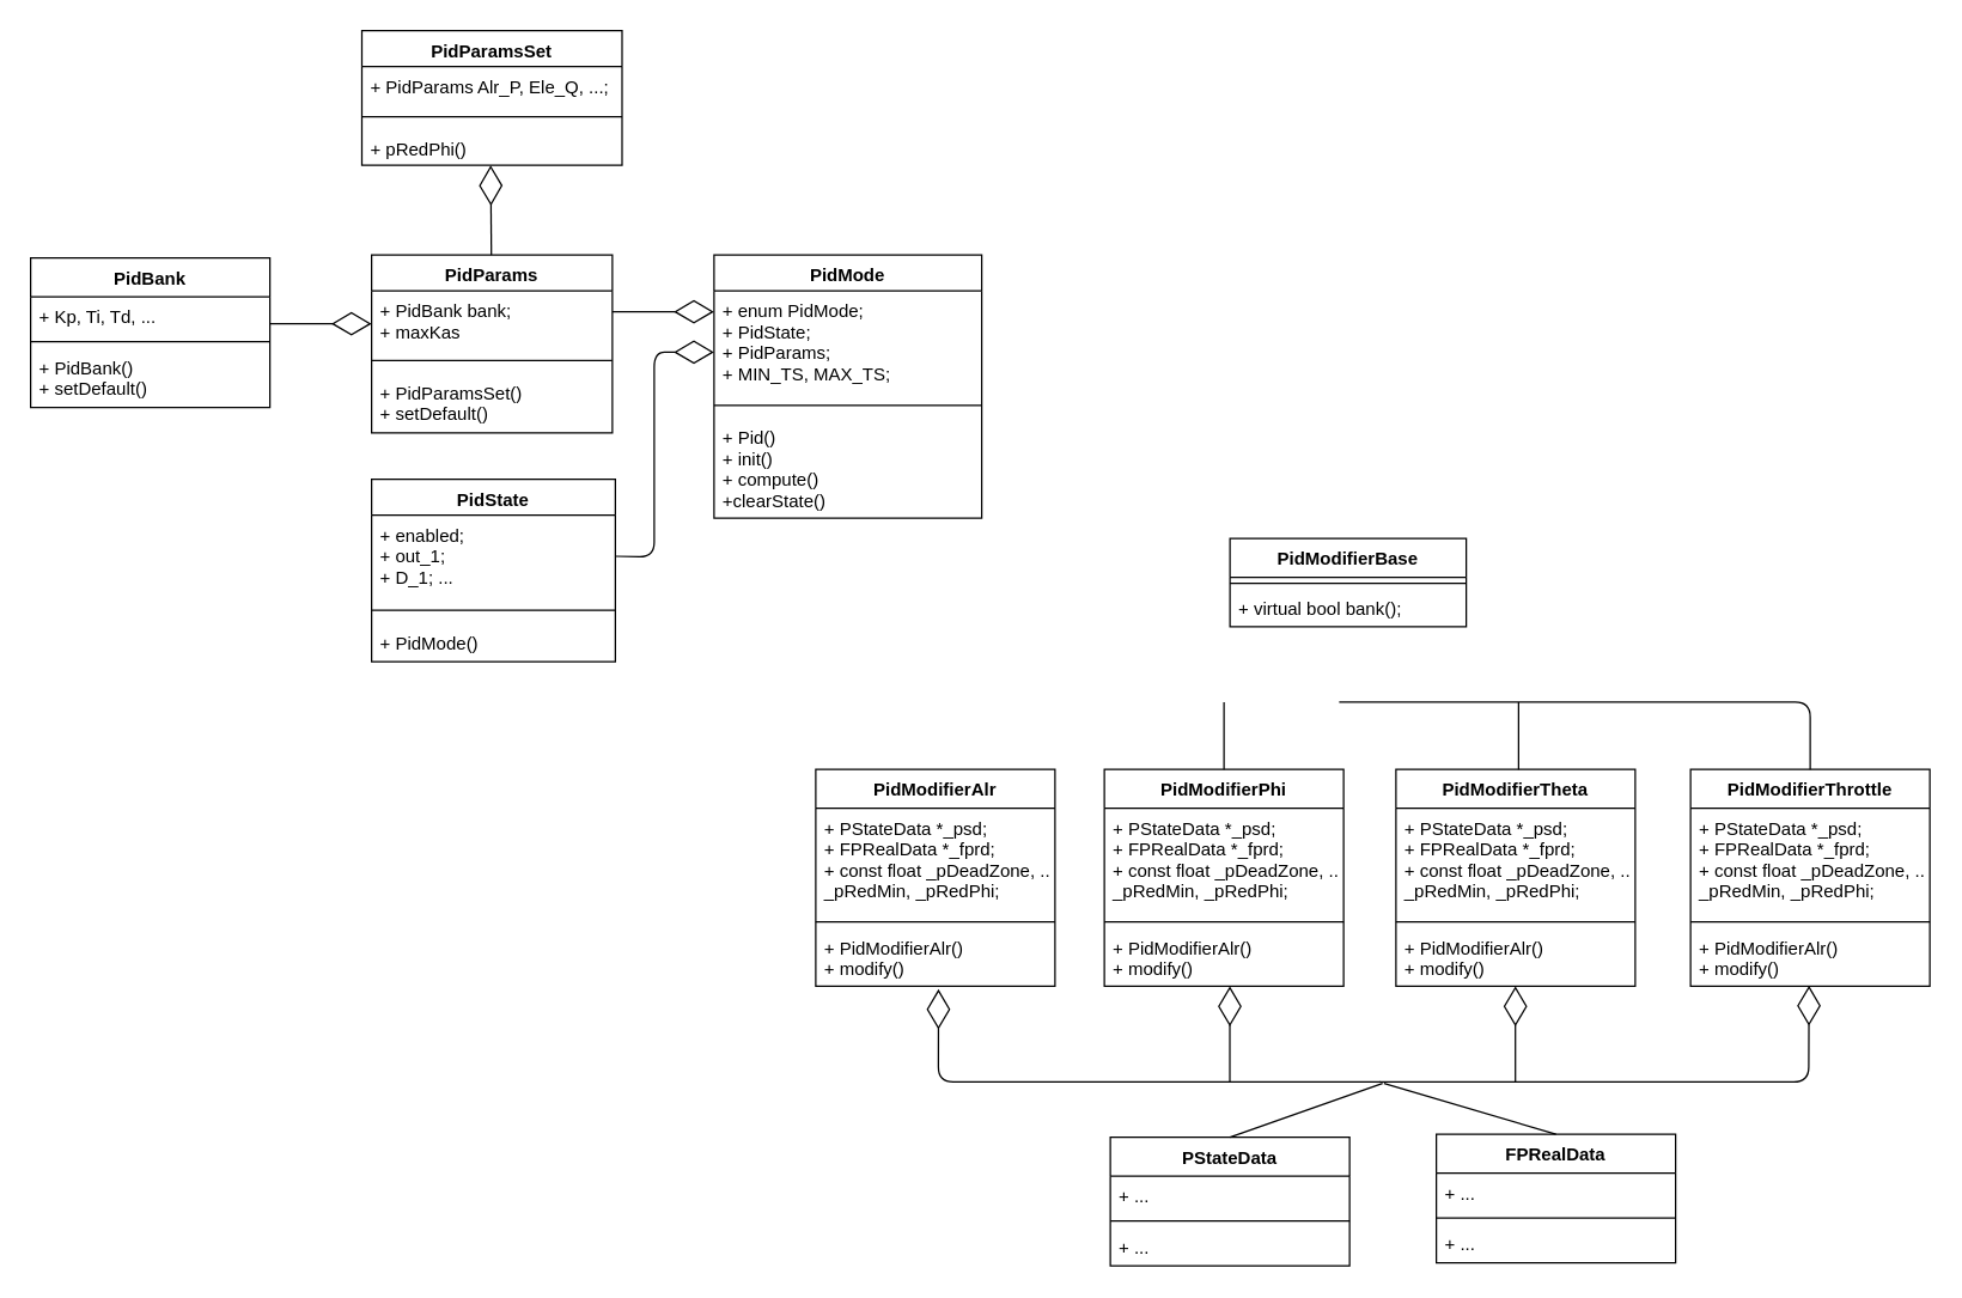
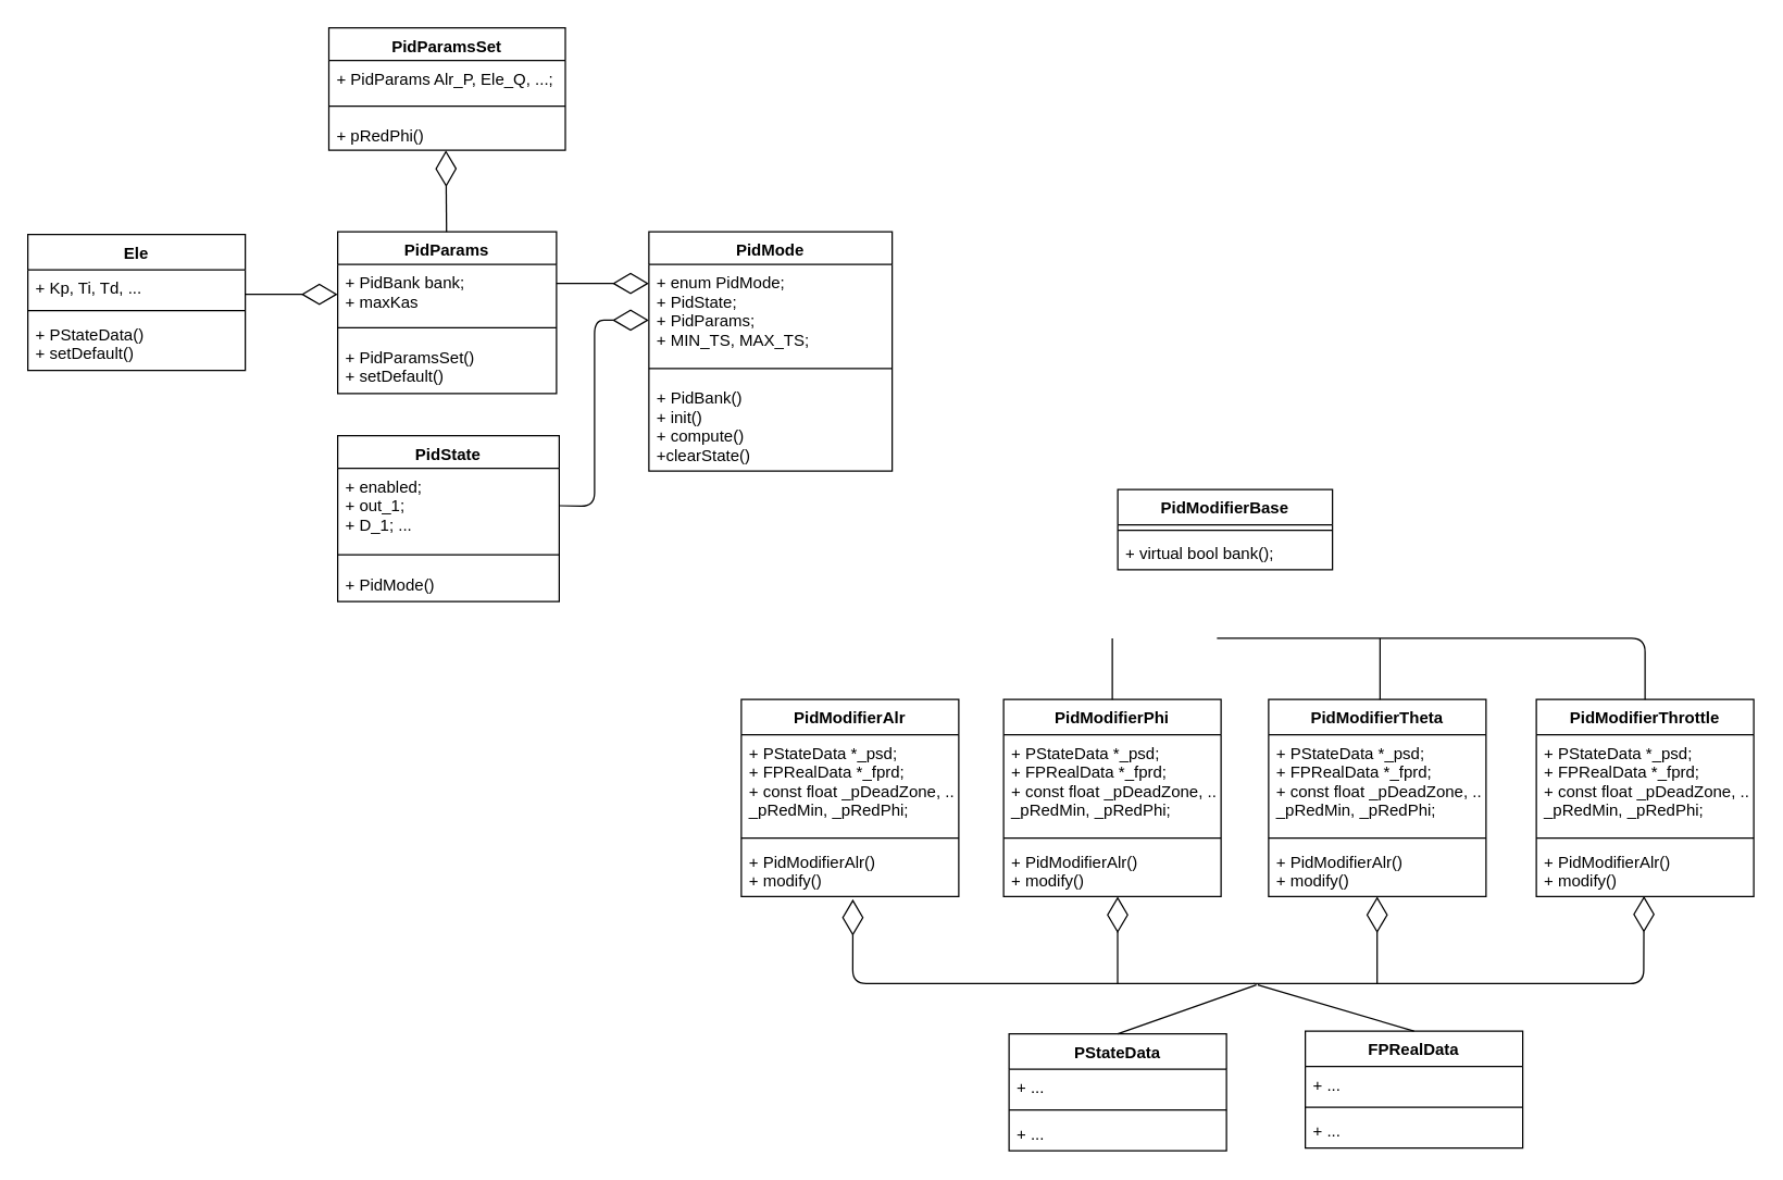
- <mxCell id="2" value="PidBank" style="swimlane;fontStyle=1;align=center;verticalAlign=top;childLayout=stackLayout;horizontal=1;startSize=26;horizontalStack=0;resizeParent=1;resizeParentMax=0;resizeLast=0;collapsible=1;marginBottom=0;" vertex="1" parent="1"><mxGeometry x="20" y="172" width="160" height="100" as="geometry" /></mxCell>
+ <mxCell id="2" value="Ele" style="swimlane;fontStyle=1;align=center;verticalAlign=top;childLayout=stackLayout;horizontal=1;startSize=26;horizontalStack=0;resizeParent=1;resizeParentMax=0;resizeLast=0;collapsible=1;marginBottom=0;" vertex="1" parent="1"><mxGeometry x="20" y="172" width="160" height="100" as="geometry" /></mxCell>
- <mxCell id="5" value="+ PidBank()&#10;+ setDefault()" style="text;strokeColor=none;fillColor=none;align=left;verticalAlign=top;spacingLeft=4;spacingRight=4;overflow=hidden;rotatable=0;points=[[0,0.5],[1,0.5]];portConstraint=eastwest;" vertex="1" parent="2"><mxGeometry y="60" width="160" height="40" as="geometry" /></mxCell>
+ <mxCell id="5" value="+ PStateData()&#10;+ setDefault()" style="text;strokeColor=none;fillColor=none;align=left;verticalAlign=top;spacingLeft=4;spacingRight=4;overflow=hidden;rotatable=0;points=[[0,0.5],[1,0.5]];portConstraint=eastwest;" vertex="1" parent="2"><mxGeometry y="60" width="160" height="40" as="geometry" /></mxCell>
- <mxCell id="22" value="+ Pid()&#10;+ init()&#10;+ compute()&#10;+clearState()" style="text;strokeColor=none;fillColor=none;align=left;verticalAlign=top;spacingLeft=4;spacingRight=4;overflow=hidden;rotatable=0;points=[[0,0.5],[1,0.5]];portConstraint=eastwest;horizontal=1;" vertex="1" parent="19"><mxGeometry y="109" width="179" height="67" as="geometry" /></mxCell>
+ <mxCell id="22" value="+ PidBank()&#10;+ init()&#10;+ compute()&#10;+clearState()" style="text;strokeColor=none;fillColor=none;align=left;verticalAlign=top;spacingLeft=4;spacingRight=4;overflow=hidden;rotatable=0;points=[[0,0.5],[1,0.5]];portConstraint=eastwest;horizontal=1;" vertex="1" parent="19"><mxGeometry y="109" width="179" height="67" as="geometry" /></mxCell>
